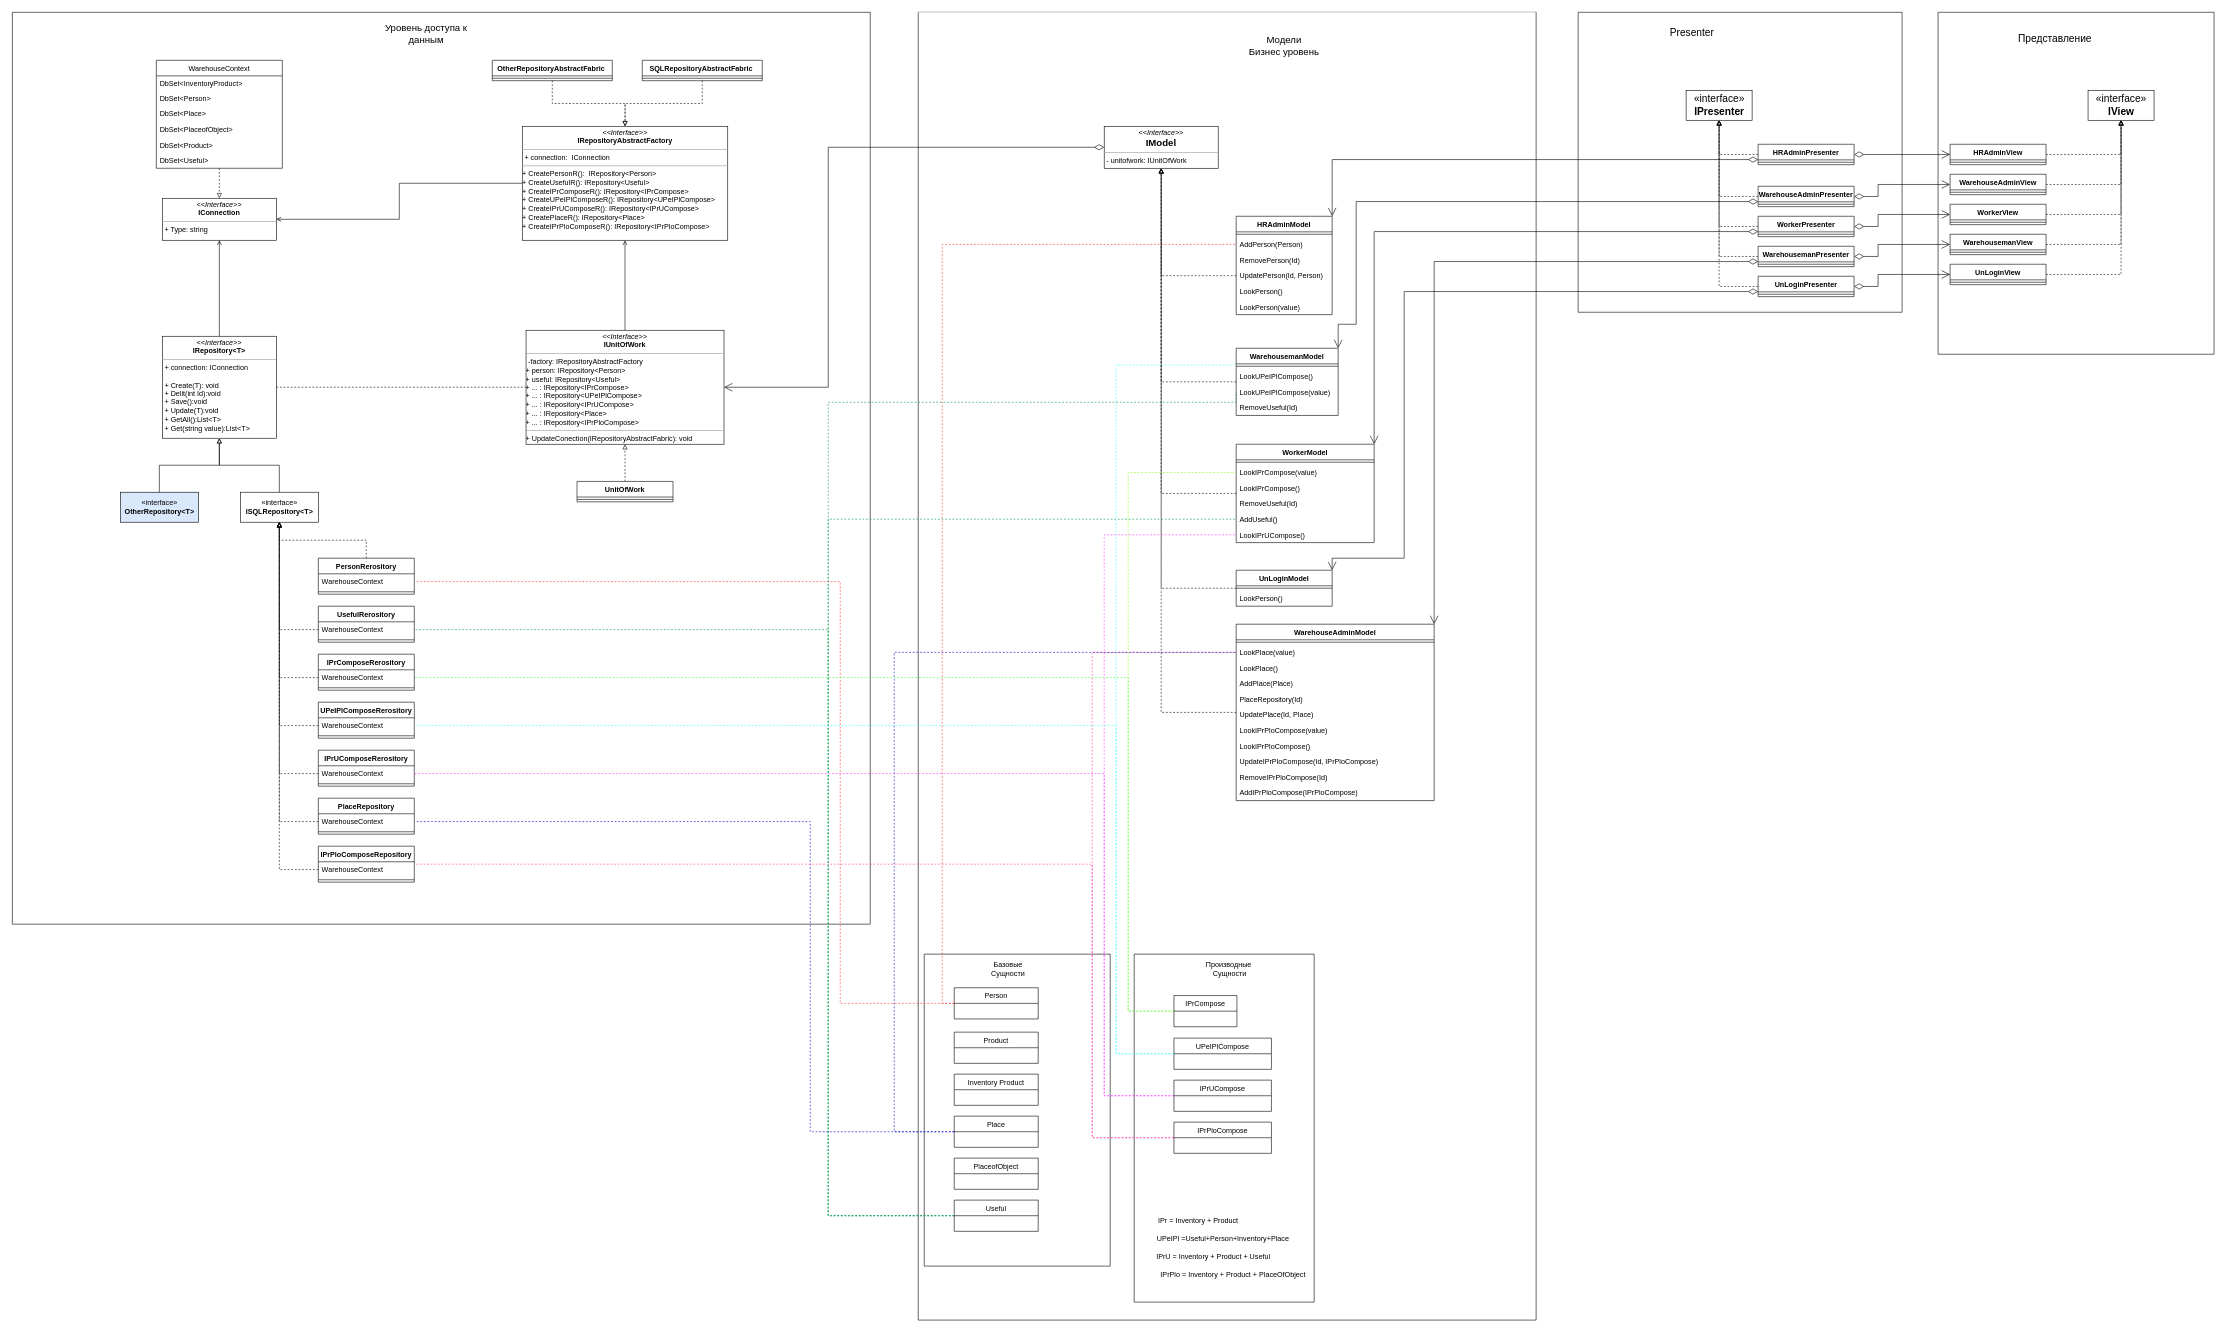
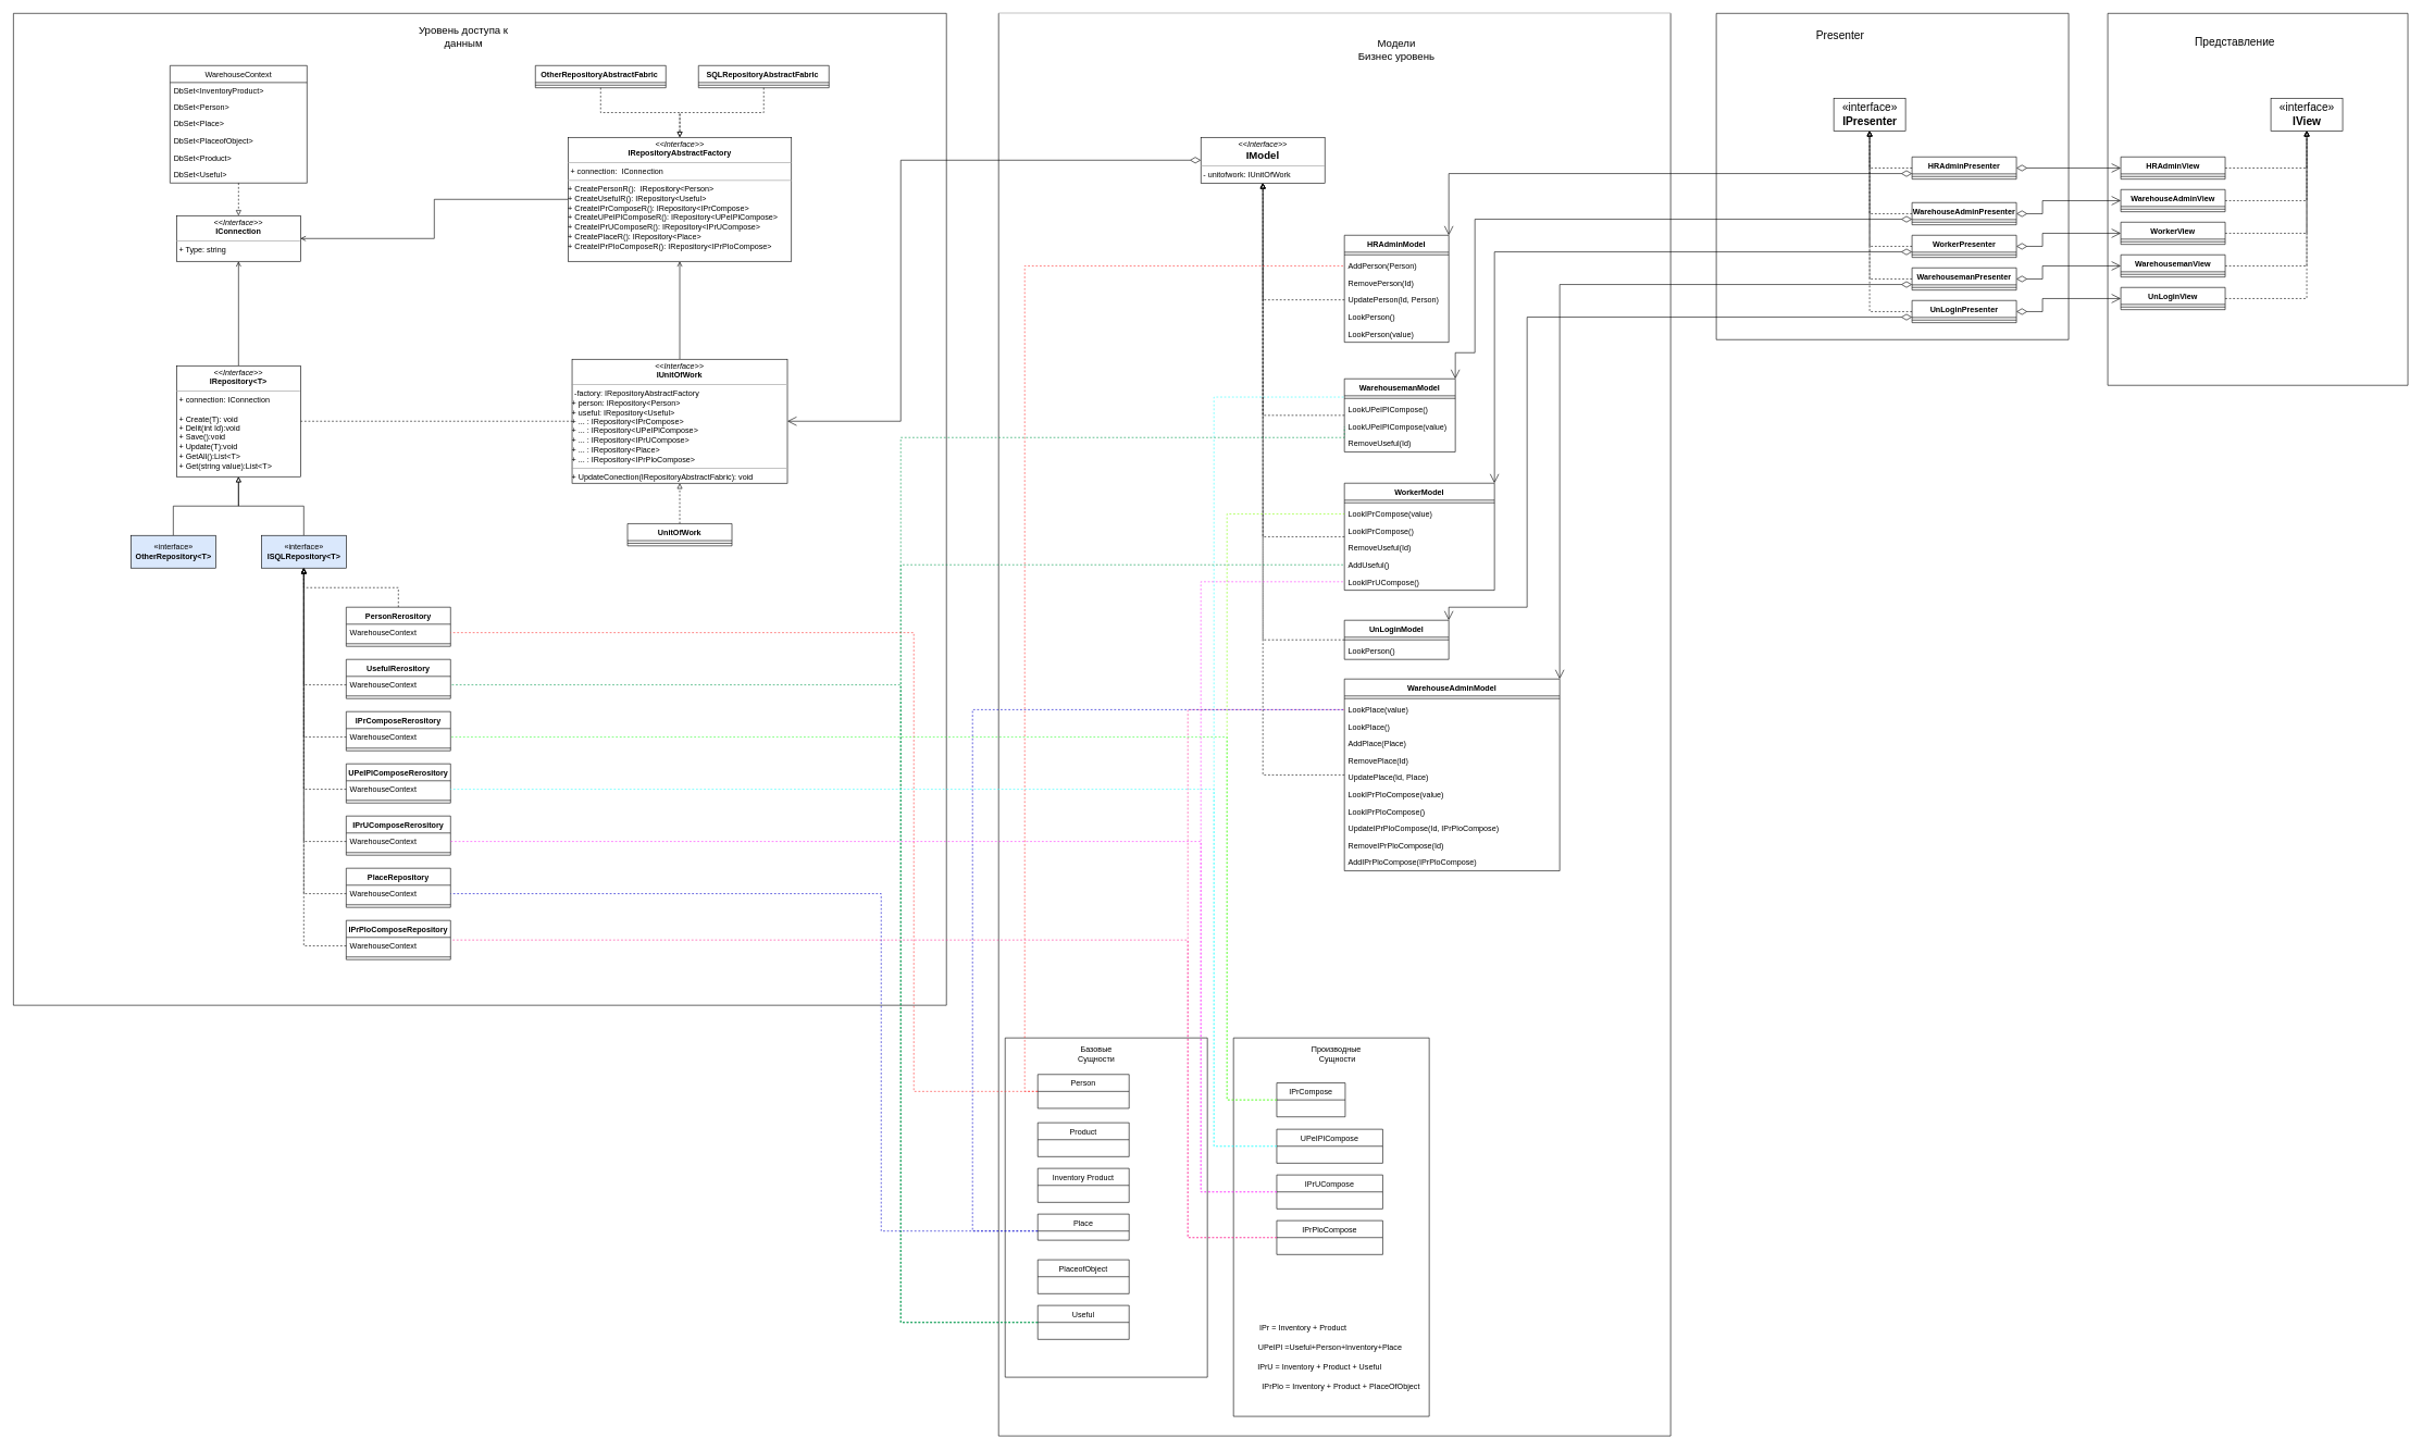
- <mxCell id="12" value="«interface»&lt;br&gt;&lt;b&gt;ISQLRepository&amp;lt;T&amp;gt;&lt;/b&gt;" style="html=1;" parent="2" vertex="1"><mxGeometry x="380" y="800" width="130" height="50" as="geometry" /></mxCell>
+ <mxCell id="12" value="«interface»&lt;br&gt;&lt;b&gt;ISQLRepository&amp;lt;T&amp;gt;&lt;/b&gt;" style="html=1;fillColor=#dae8fc;" parent="2" vertex="1"><mxGeometry x="380" y="800" width="130" height="50" as="geometry" /></mxCell>
- <mxCell id="76" value="PlaceRepository(Id)" style="text;strokeColor=none;fillColor=none;align=left;verticalAlign=top;spacingLeft=4;spacingRight=4;overflow=hidden;rotatable=0;points=[[0,0.5],[1,0.5]];portConstraint=eastwest;" vertex="1" parent="71"><mxGeometry y="112" width="330" height="26" as="geometry" /></mxCell>
+ <mxCell id="76" value="RemovePlace(Id)" style="text;strokeColor=none;fillColor=none;align=left;verticalAlign=top;spacingLeft=4;spacingRight=4;overflow=hidden;rotatable=0;points=[[0,0.5],[1,0.5]];portConstraint=eastwest;" vertex="1" parent="71"><mxGeometry y="112" width="330" height="26" as="geometry" /></mxCell>
- <mxCell id="104" value="Place" style="swimlane;fontStyle=0;childLayout=stackLayout;horizontal=1;startSize=26;fillColor=none;horizontalStack=0;resizeParent=1;resizeParentMax=0;resizeLast=0;collapsible=1;marginBottom=0;" parent="101" vertex="1"><mxGeometry x="50" y="270" width="140" height="52" as="geometry" /></mxCell>
+ <mxCell id="104" value="Place" style="swimlane;fontStyle=0;childLayout=stackLayout;horizontal=1;startSize=26;fillColor=none;horizontalStack=0;resizeParent=1;resizeParentMax=0;resizeLast=0;collapsible=1;marginBottom=0;" parent="101" vertex="1"><mxGeometry x="50" y="270" width="140" height="40" as="geometry" /></mxCell>
